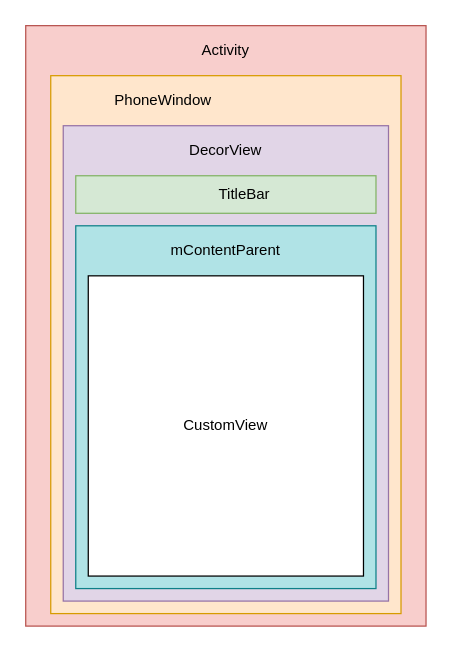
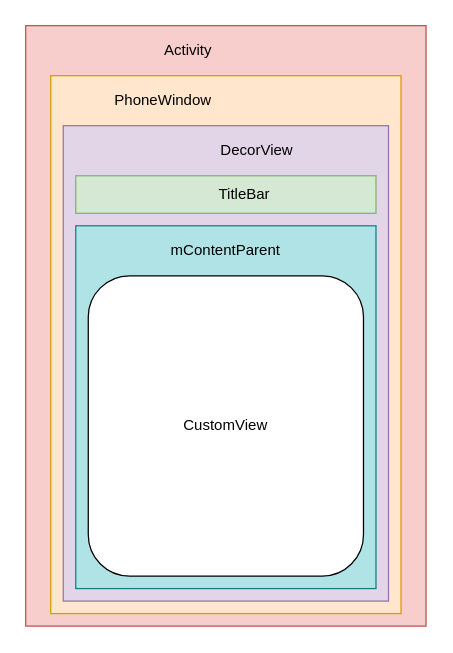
- <mxCell id="3" value="Activity" style="text;html=1;strokeColor=none;fillColor=none;align=center;verticalAlign=middle;whiteSpace=wrap;rounded=0;" vertex="1" parent="1"><mxGeometry x="160" y="30" width="40" height="20" as="geometry" /></mxCell>
+ <mxCell id="3" value="Activity" style="text;html=1;strokeColor=none;fillColor=none;align=center;verticalAlign=middle;whiteSpace=wrap;rounded=0;" vertex="1" parent="1"><mxGeometry x="130" y="30" width="40" height="20" as="geometry" /></mxCell>
- <mxCell id="7" value="DecorView" style="text;html=1;strokeColor=none;fillColor=none;align=center;verticalAlign=middle;whiteSpace=wrap;rounded=0;" vertex="1" parent="1"><mxGeometry x="160" y="110" width="40" height="20" as="geometry" /></mxCell>
+ <mxCell id="7" value="DecorView" style="text;html=1;strokeColor=none;fillColor=none;align=center;verticalAlign=middle;whiteSpace=wrap;rounded=0;" vertex="1" parent="1"><mxGeometry x="185" y="110" width="40" height="20" as="geometry" /></mxCell>
- <mxCell id="12" value="CustomView" style="rounded=0;whiteSpace=wrap;html=1;" vertex="1" parent="1"><mxGeometry x="70" y="220" width="220" height="240" as="geometry" /></mxCell>
+ <mxCell id="12" value="CustomView" style="whiteSpace=wrap;html=1;rounded=1;" vertex="1" parent="1"><mxGeometry x="70" y="220" width="220" height="240" as="geometry" /></mxCell>
